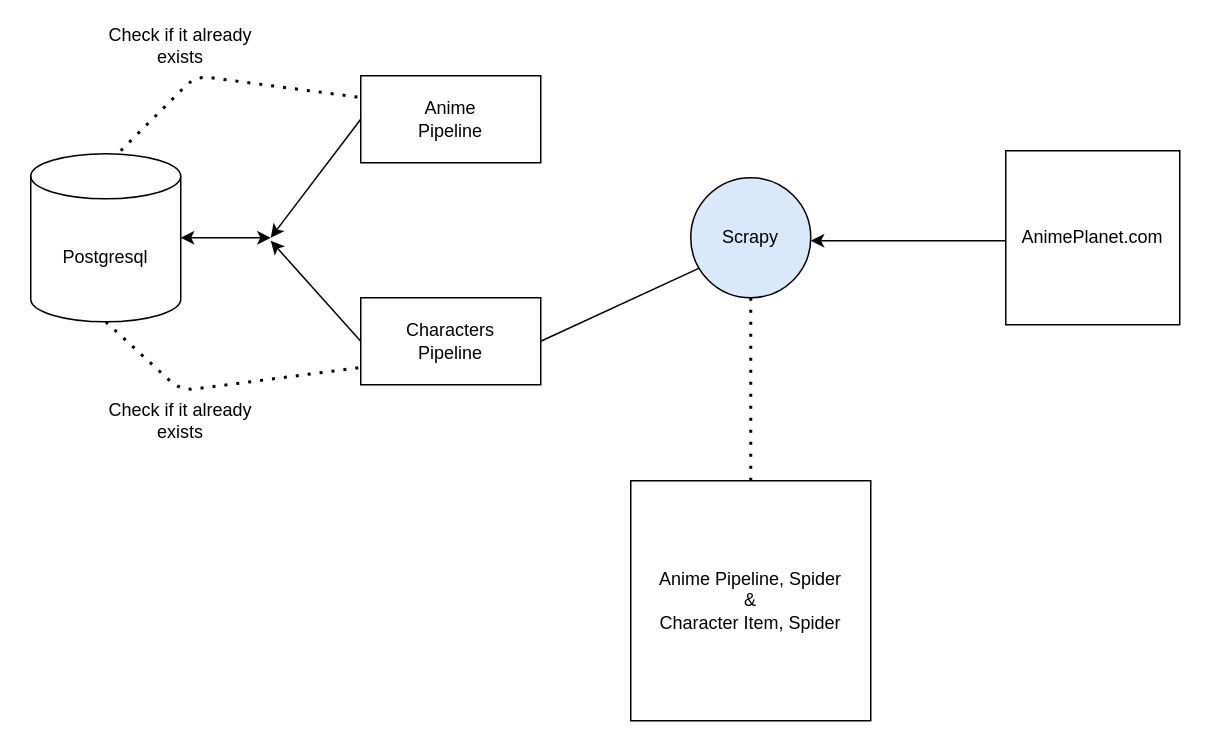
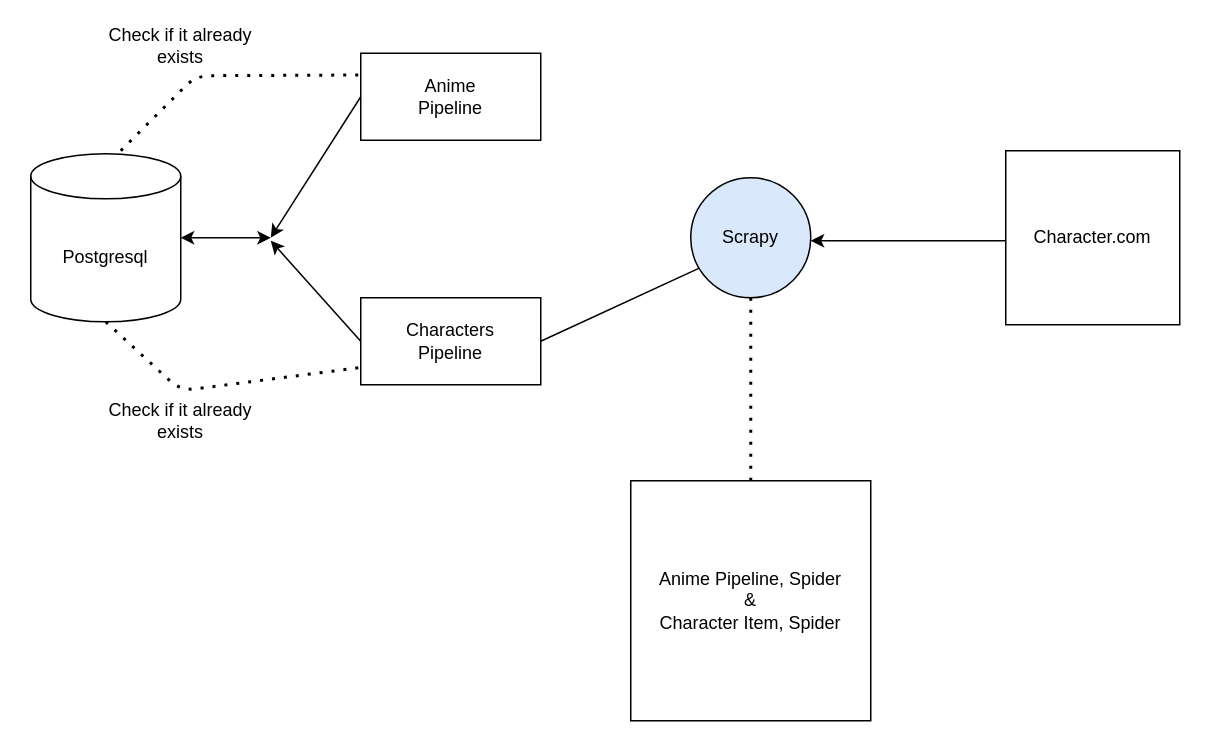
- <mxCell id="6" value="Anime&lt;br&gt;Pipeline" style="shape=parallelogram;perimeter=parallelogramPerimeter;whiteSpace=wrap;html=1;fixedSize=1;size=0;" vertex="1" parent="1"><mxGeometry x="240" y="50" width="120" height="58" as="geometry" /></mxCell>
+ <mxCell id="6" value="Anime&lt;br&gt;Pipeline" style="shape=parallelogram;perimeter=parallelogramPerimeter;whiteSpace=wrap;html=1;fixedSize=1;size=0;" vertex="1" parent="1"><mxGeometry x="240" y="35" width="120" height="58" as="geometry" /></mxCell>
- <mxCell id="2" value="AnimePlanet.com&lt;br&gt;" style="whiteSpace=wrap;html=1;aspect=fixed;" vertex="1" parent="1"><mxGeometry x="670" y="100" width="116" height="116" as="geometry" /></mxCell>
+ <mxCell id="2" value="Character.com&lt;br&gt;" style="whiteSpace=wrap;html=1;aspect=fixed;" vertex="1" parent="1"><mxGeometry x="670" y="100" width="116" height="116" as="geometry" /></mxCell>
